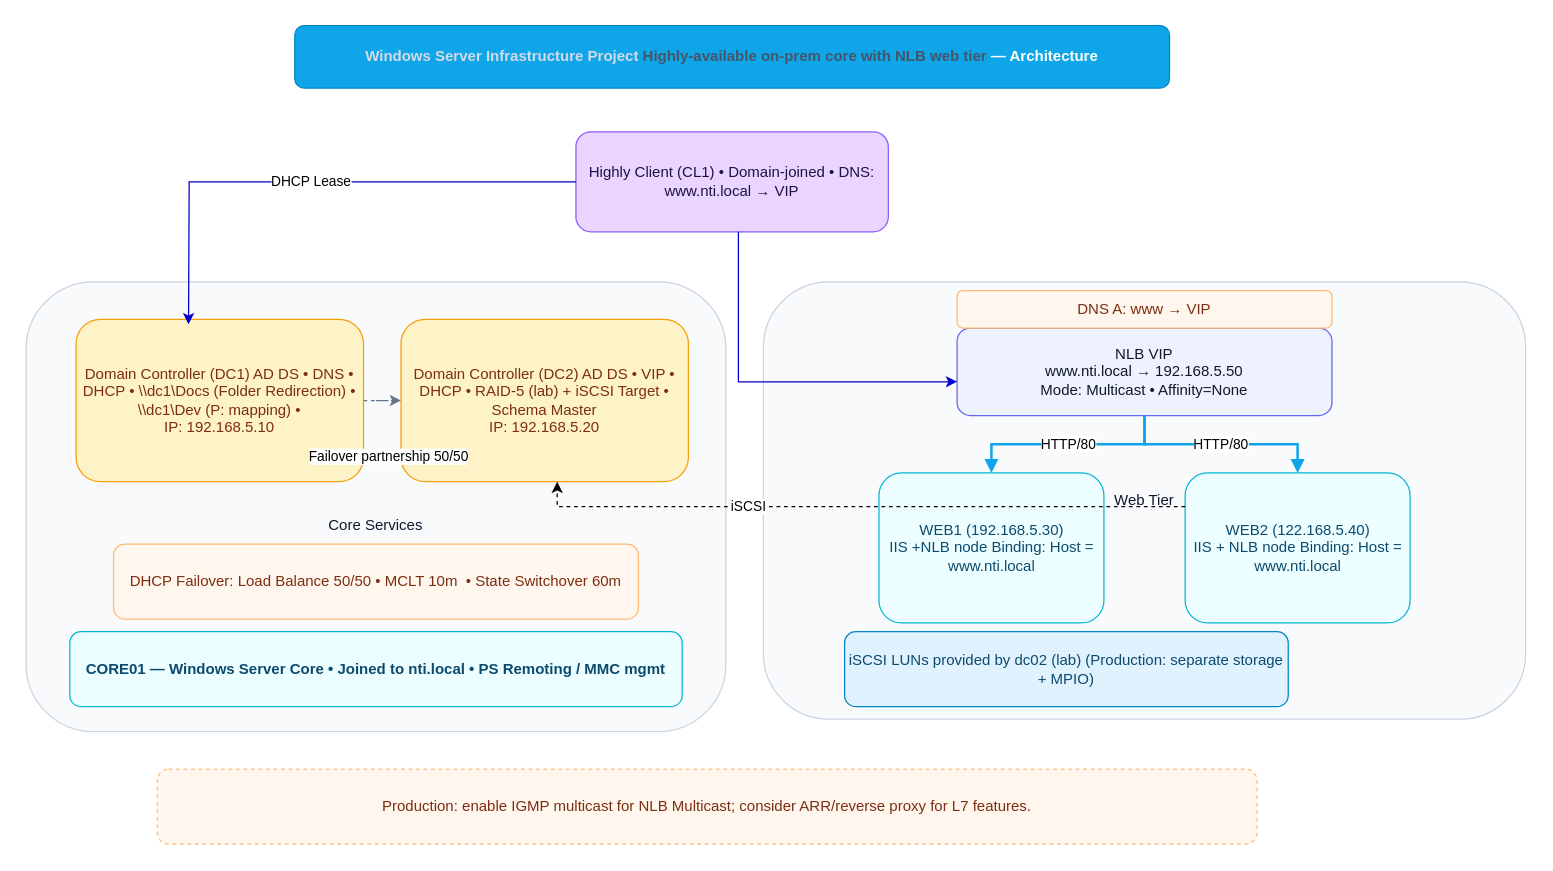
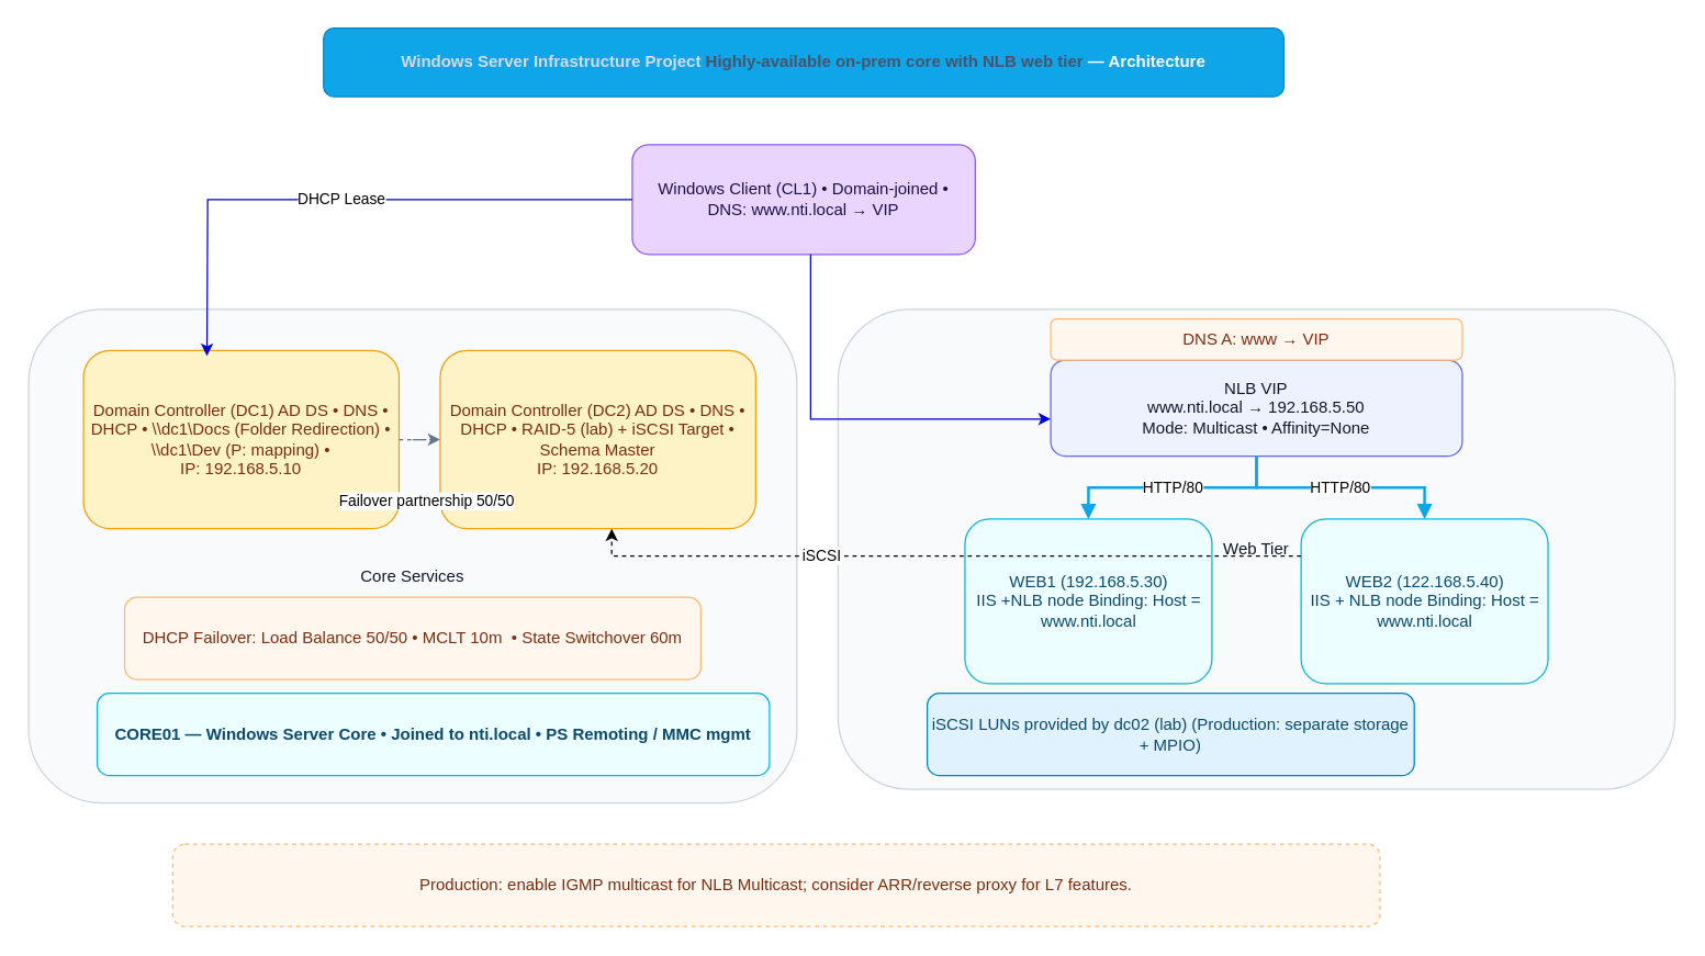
- <mxCell id="14" value="&lt;span style=&quot;&quot;&gt;Highly Client (CL1) • Domain-joined • DNS: www.nti.local → VIP&lt;/span&gt;" style="rounded=1;whiteSpace=wrap;html=1;fillColor=#E9D5FF;strokeColor=#8B5CF6;fontColor=#1F1147;spacing=6;labelBackgroundColor=none;labelBorderColor=none;" parent="1" vertex="1"><mxGeometry x="460" y="105" width="250" height="80" as="geometry" /></mxCell>
+ <mxCell id="14" value="&lt;span style=&quot;&quot;&gt;Windows Client (CL1) • Domain-joined • DNS: www.nti.local → VIP&lt;/span&gt;" style="rounded=1;whiteSpace=wrap;html=1;fillColor=#E9D5FF;strokeColor=#8B5CF6;fontColor=#1F1147;spacing=6;labelBackgroundColor=none;labelBorderColor=none;" parent="1" vertex="1"><mxGeometry x="460" y="105" width="250" height="80" as="geometry" /></mxCell>
- <mxCell id="5" value="&lt;span style=&quot;&quot;&gt;Domain Controller (DC2) AD DS • VIP • DHCP • RAID-5 (lab) + iSCSI Target • Schema Master&lt;br&gt;&lt;/span&gt;IP: 192.168.5.20" style="rounded=1;whiteSpace=wrap;html=1;fillColor=#FEF3C7;strokeColor=#F59E0B;fontColor=#7C2D12;spacing=6;" parent="1" vertex="1"><mxGeometry x="320" y="255" width="230" height="130" as="geometry" /></mxCell>
+ <mxCell id="5" value="&lt;span style=&quot;&quot;&gt;Domain Controller (DC2) AD DS • DNS • DHCP • RAID-5 (lab) + iSCSI Target • Schema Master&lt;br&gt;&lt;/span&gt;IP: 192.168.5.20" style="rounded=1;whiteSpace=wrap;html=1;fillColor=#FEF3C7;strokeColor=#F59E0B;fontColor=#7C2D12;spacing=6;" parent="1" vertex="1"><mxGeometry x="320" y="255" width="230" height="130" as="geometry" /></mxCell>
- <mxCell id="20" value="CORE01 — Windows Server Core • Joined to nti.local • PS Remoting / MMC mgmt" style="rounded=1;whiteSpace=wrap;html=1;fillColor=#ECFEFF;strokeColor=#06B6D4;fontColor=#0C4A6E;fontStyle=1;spacing=6;" vertex="1" parent="1"><mxGeometry x="55" y="505" width="490" height="60" as="geometry" /></mxCell>
+ <mxCell id="20" value="CORE01 — Windows Server Core • Joined to nti.local • PS Remoting / MMC mgmt" style="rounded=1;whiteSpace=wrap;html=1;fillColor=#ECFEFF;strokeColor=#06B6D4;fontColor=#0C4A6E;fontStyle=1;spacing=6;" vertex="1" parent="1"><mxGeometry x="70" y="505" width="490" height="60" as="geometry" /></mxCell>
